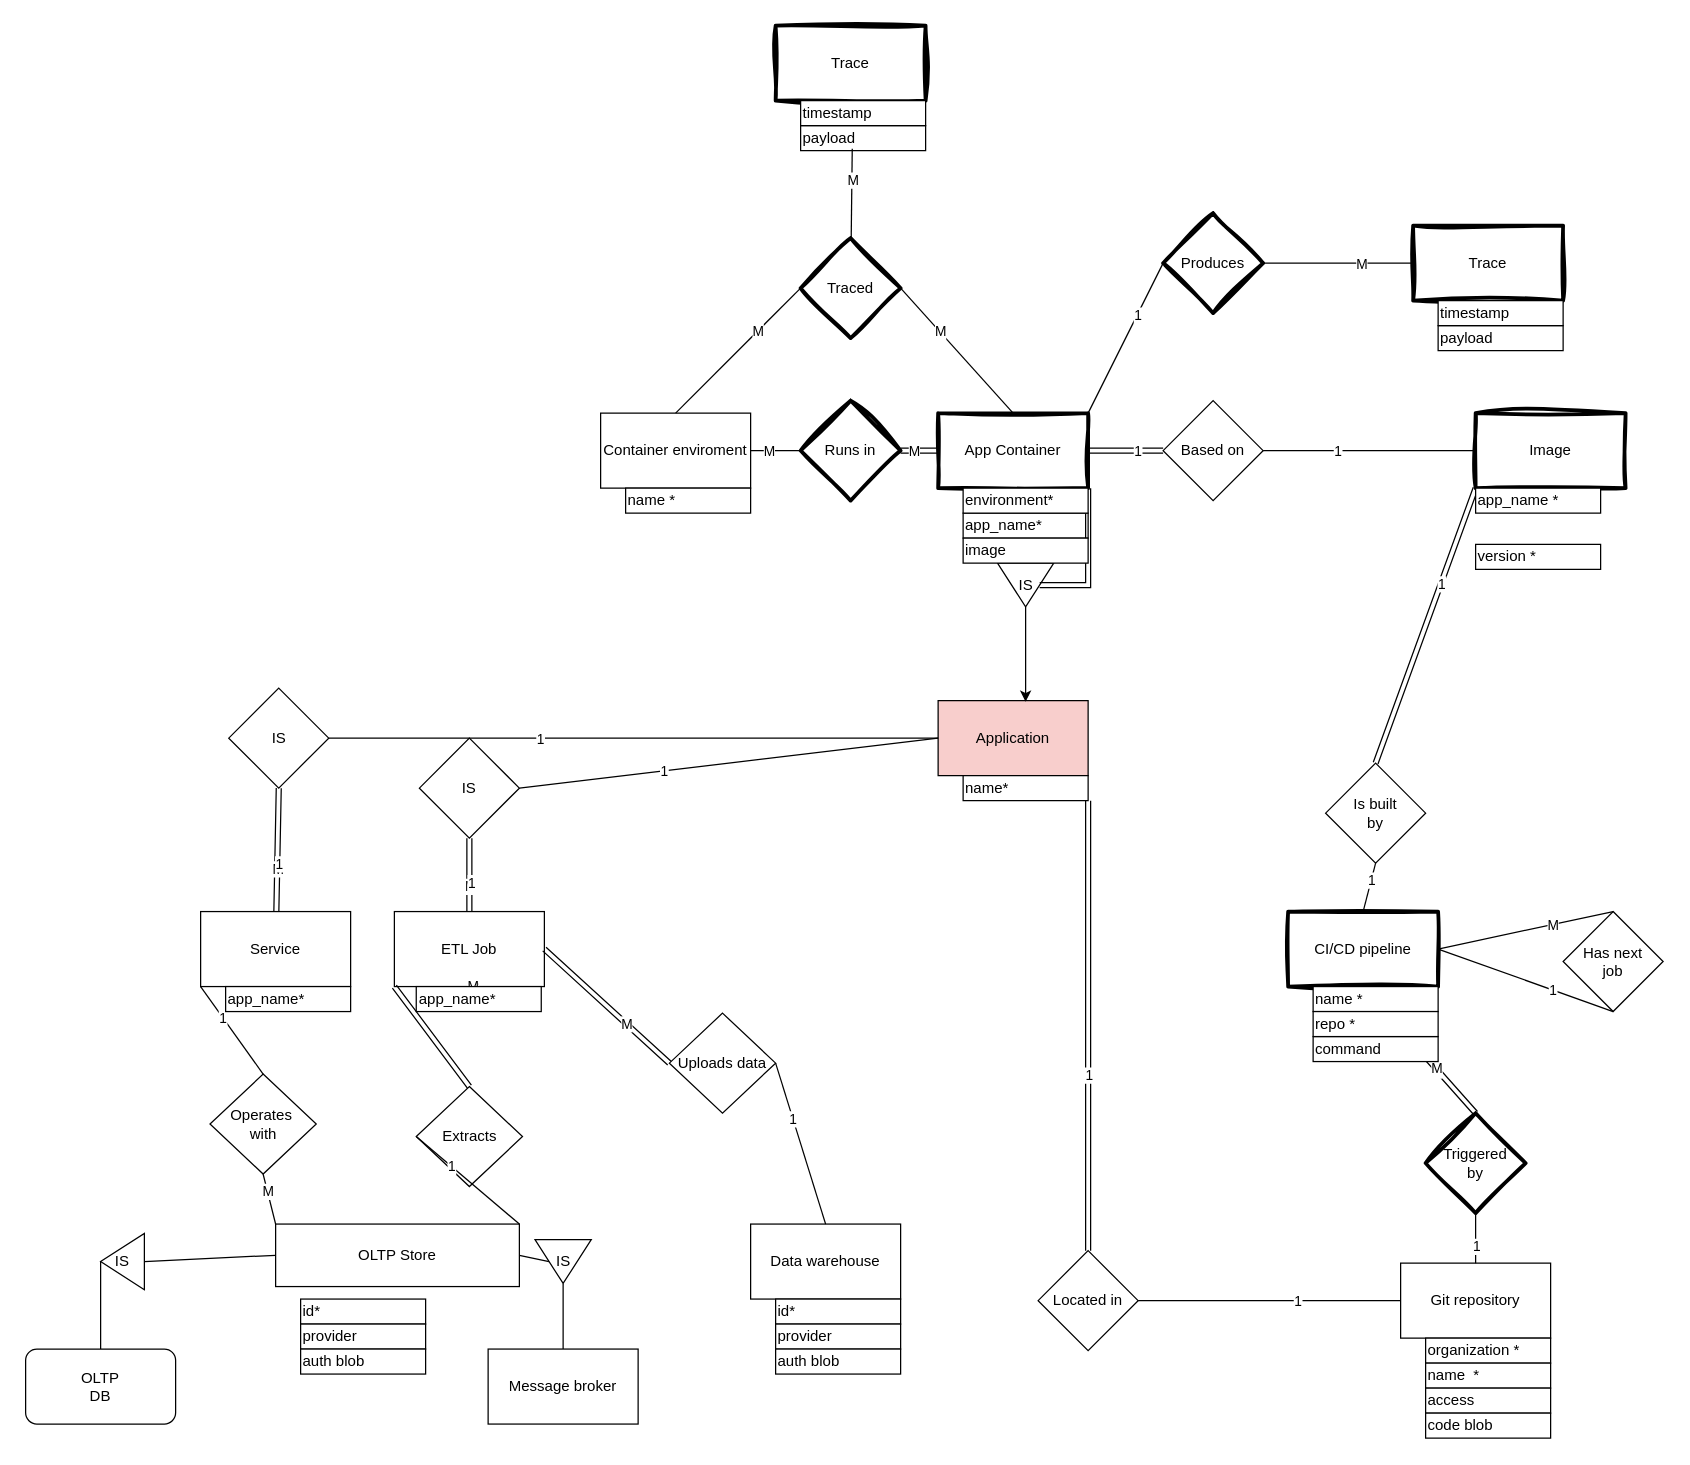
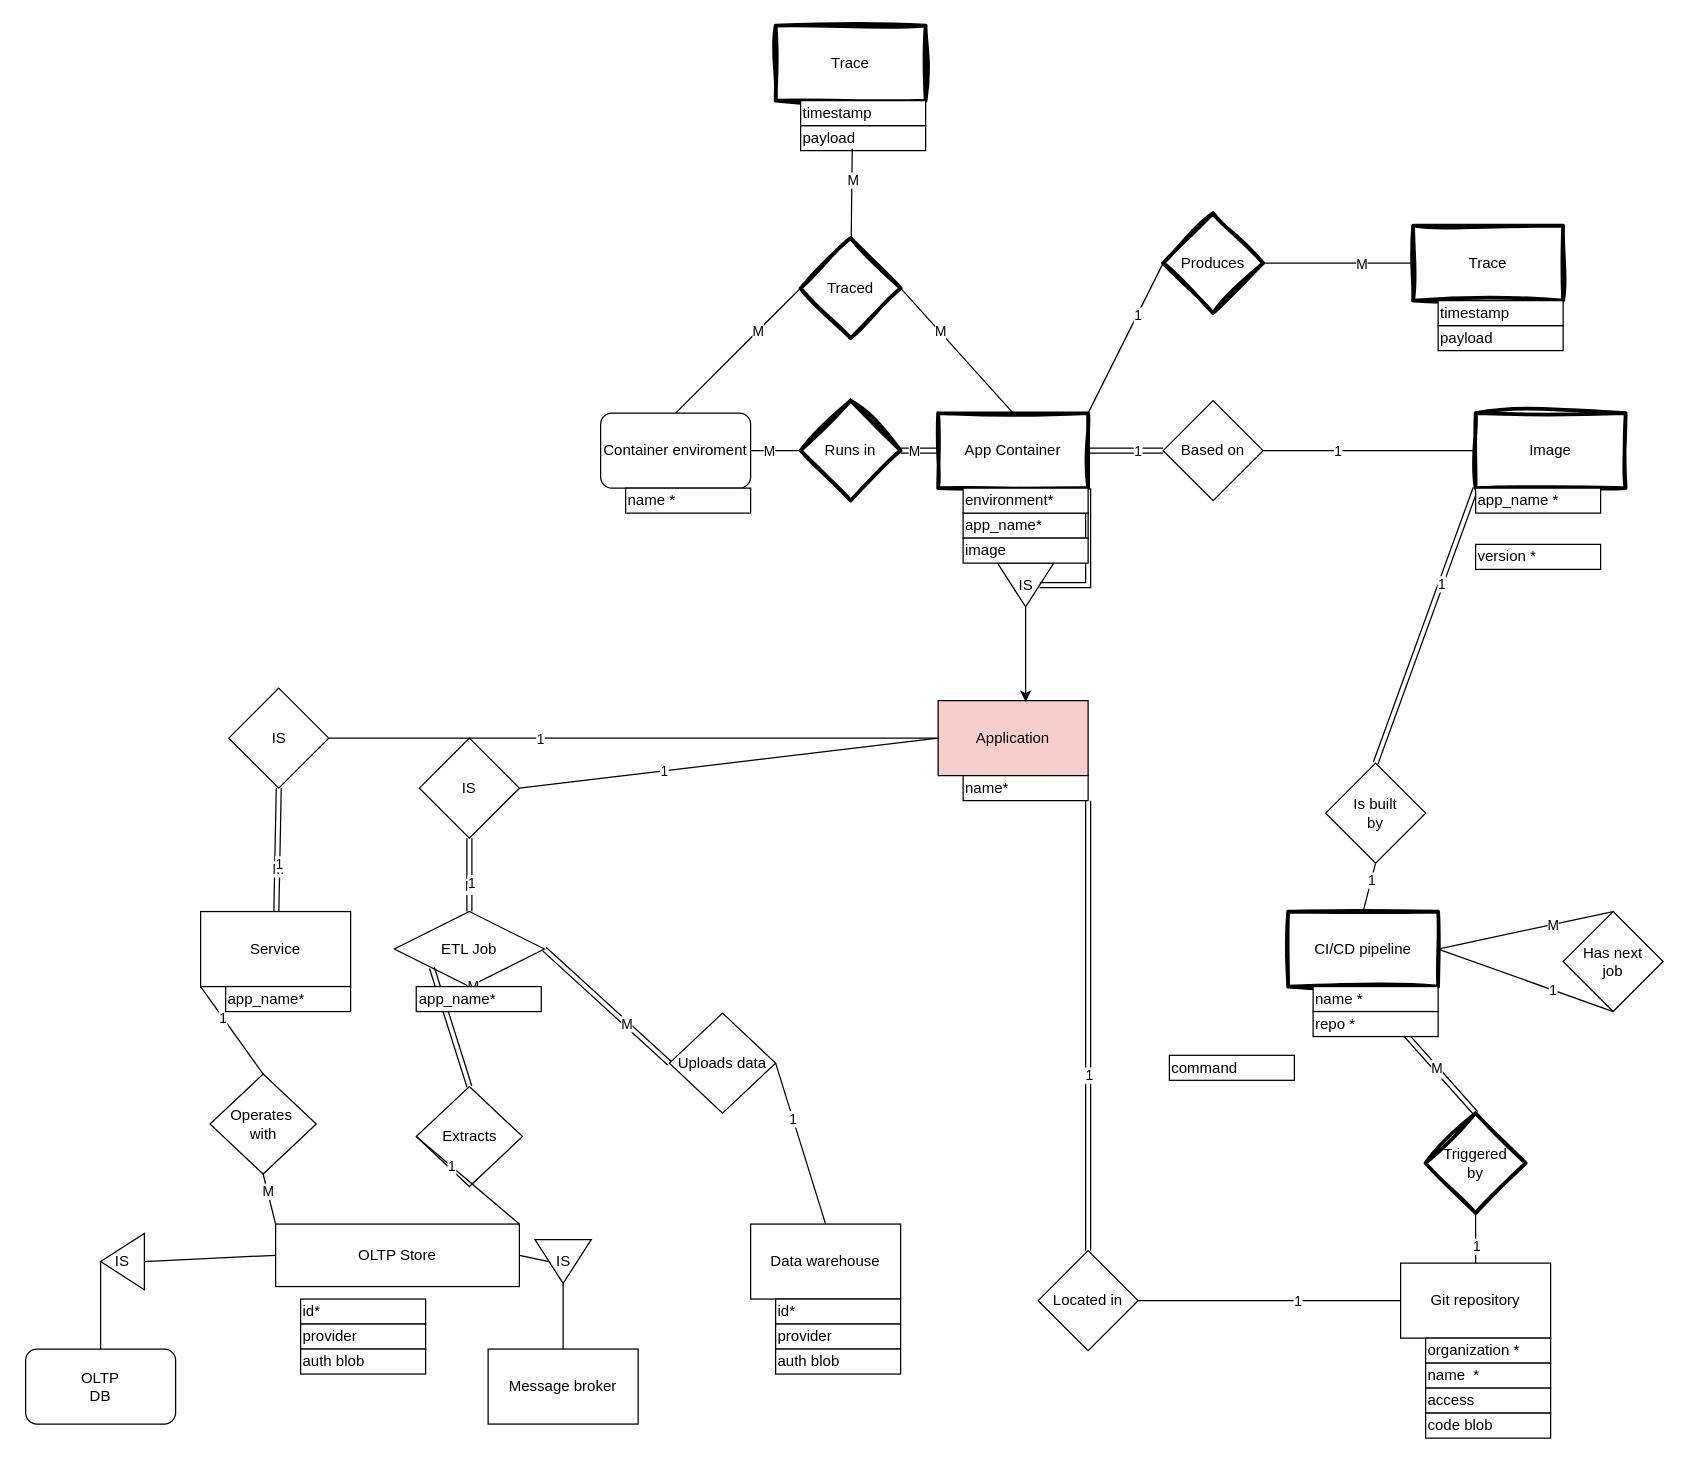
- <mxCell id="3" value="Container enviroment" style="rounded=0;whiteSpace=wrap;html=1;" parent="1" vertex="1"><mxGeometry x="480" y="330" width="120" height="60" as="geometry" /></mxCell>
+ <mxCell id="3" value="Container enviroment" style="whiteSpace=wrap;html=1;rounded=1;" parent="1" vertex="1"><mxGeometry x="480" y="330" width="120" height="60" as="geometry" /></mxCell>
- <mxCell id="54" value="ETL Job" style="rounded=0;whiteSpace=wrap;html=1;strokeWidth=1;" vertex="1" parent="1"><mxGeometry x="315" y="728.75" width="120" height="60" as="geometry" /></mxCell>
+ <mxCell id="54" value="ETL Job" style="rhombus;whiteSpace=wrap;html=1;strokeWidth=1;" vertex="1" parent="1"><mxGeometry x="315" y="728.75" width="120" height="60" as="geometry" /></mxCell>
- <mxCell id="45" value="command" style="rounded=0;whiteSpace=wrap;html=1;align=left;" vertex="1" parent="1"><mxGeometry x="1050" y="828.75" width="100" height="20" as="geometry" /></mxCell>
+ <mxCell id="45" value="command" style="rounded=0;whiteSpace=wrap;html=1;align=left;" vertex="1" parent="1"><mxGeometry x="935" y="843.75" width="100" height="20" as="geometry" /></mxCell>
